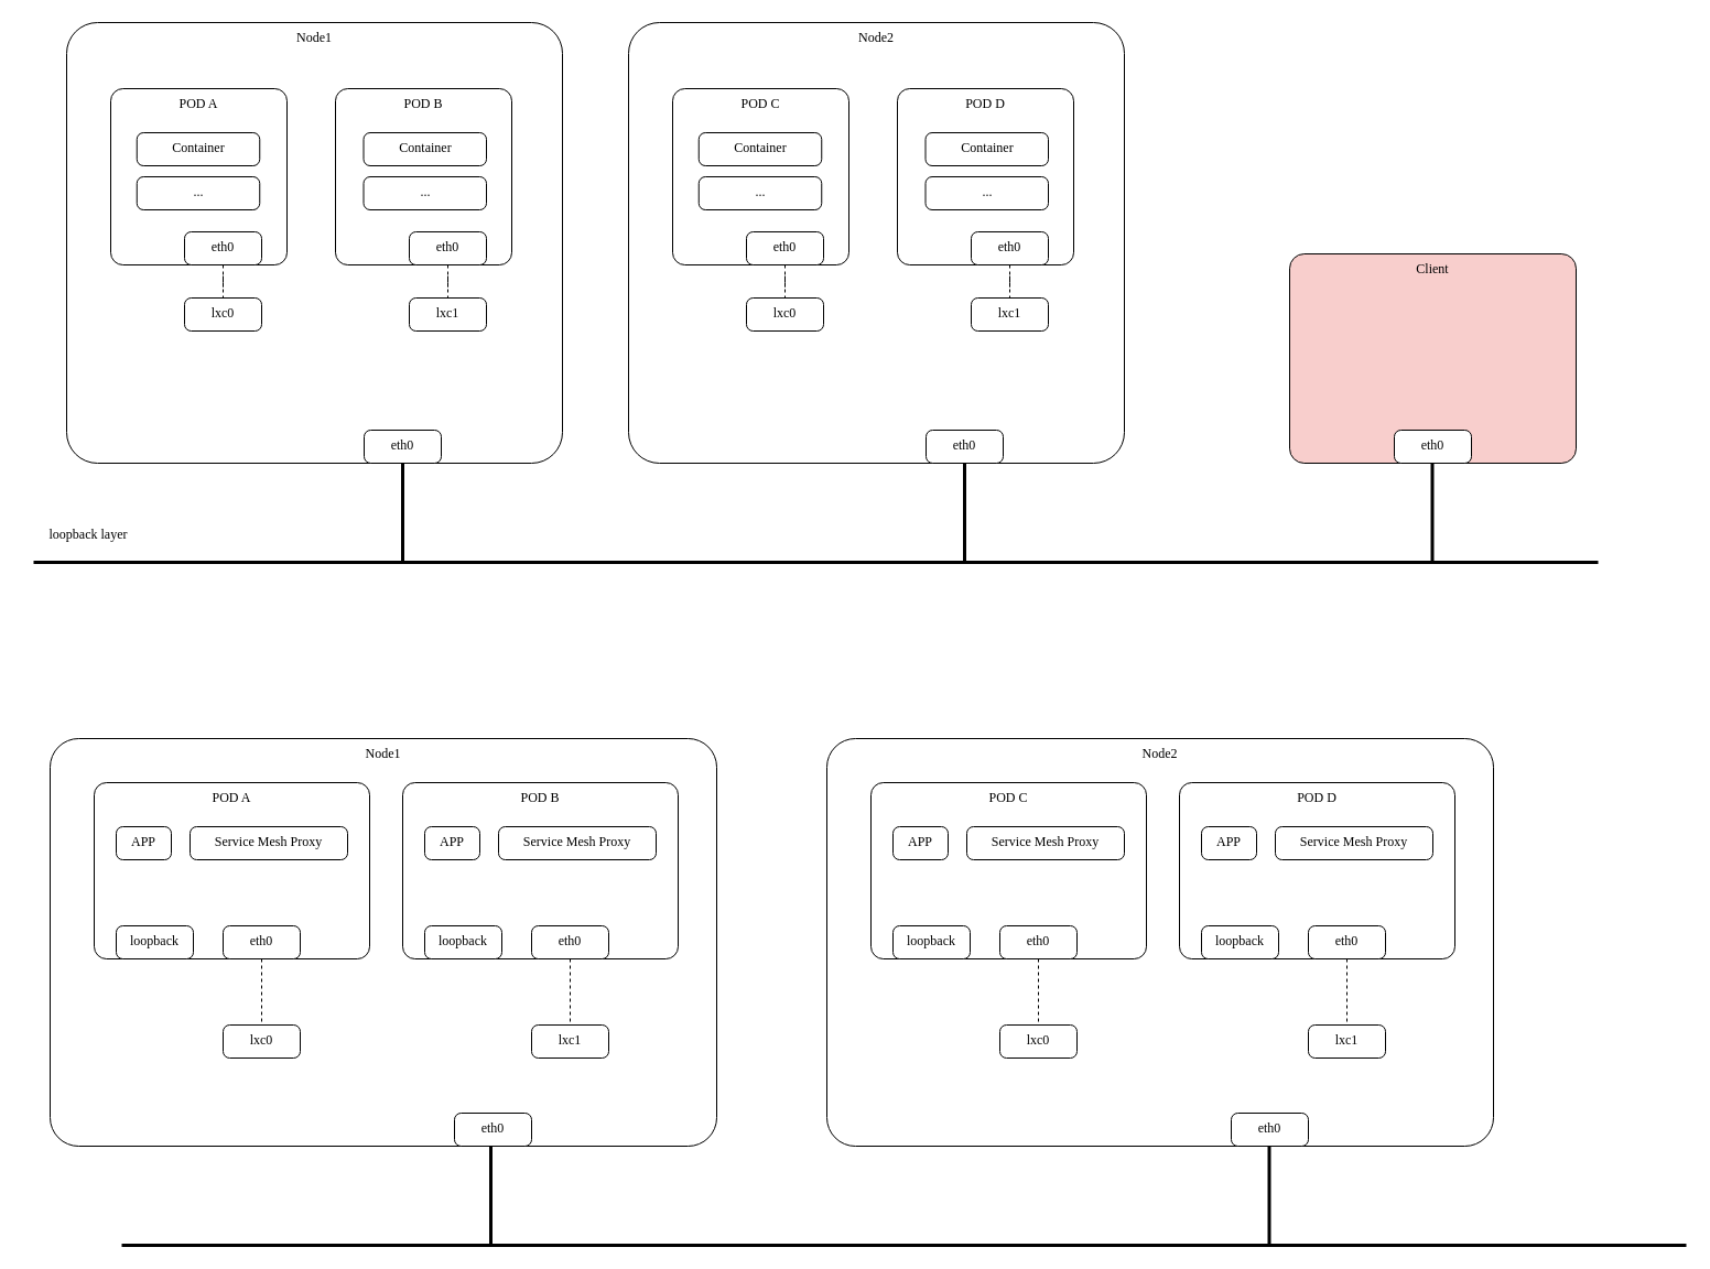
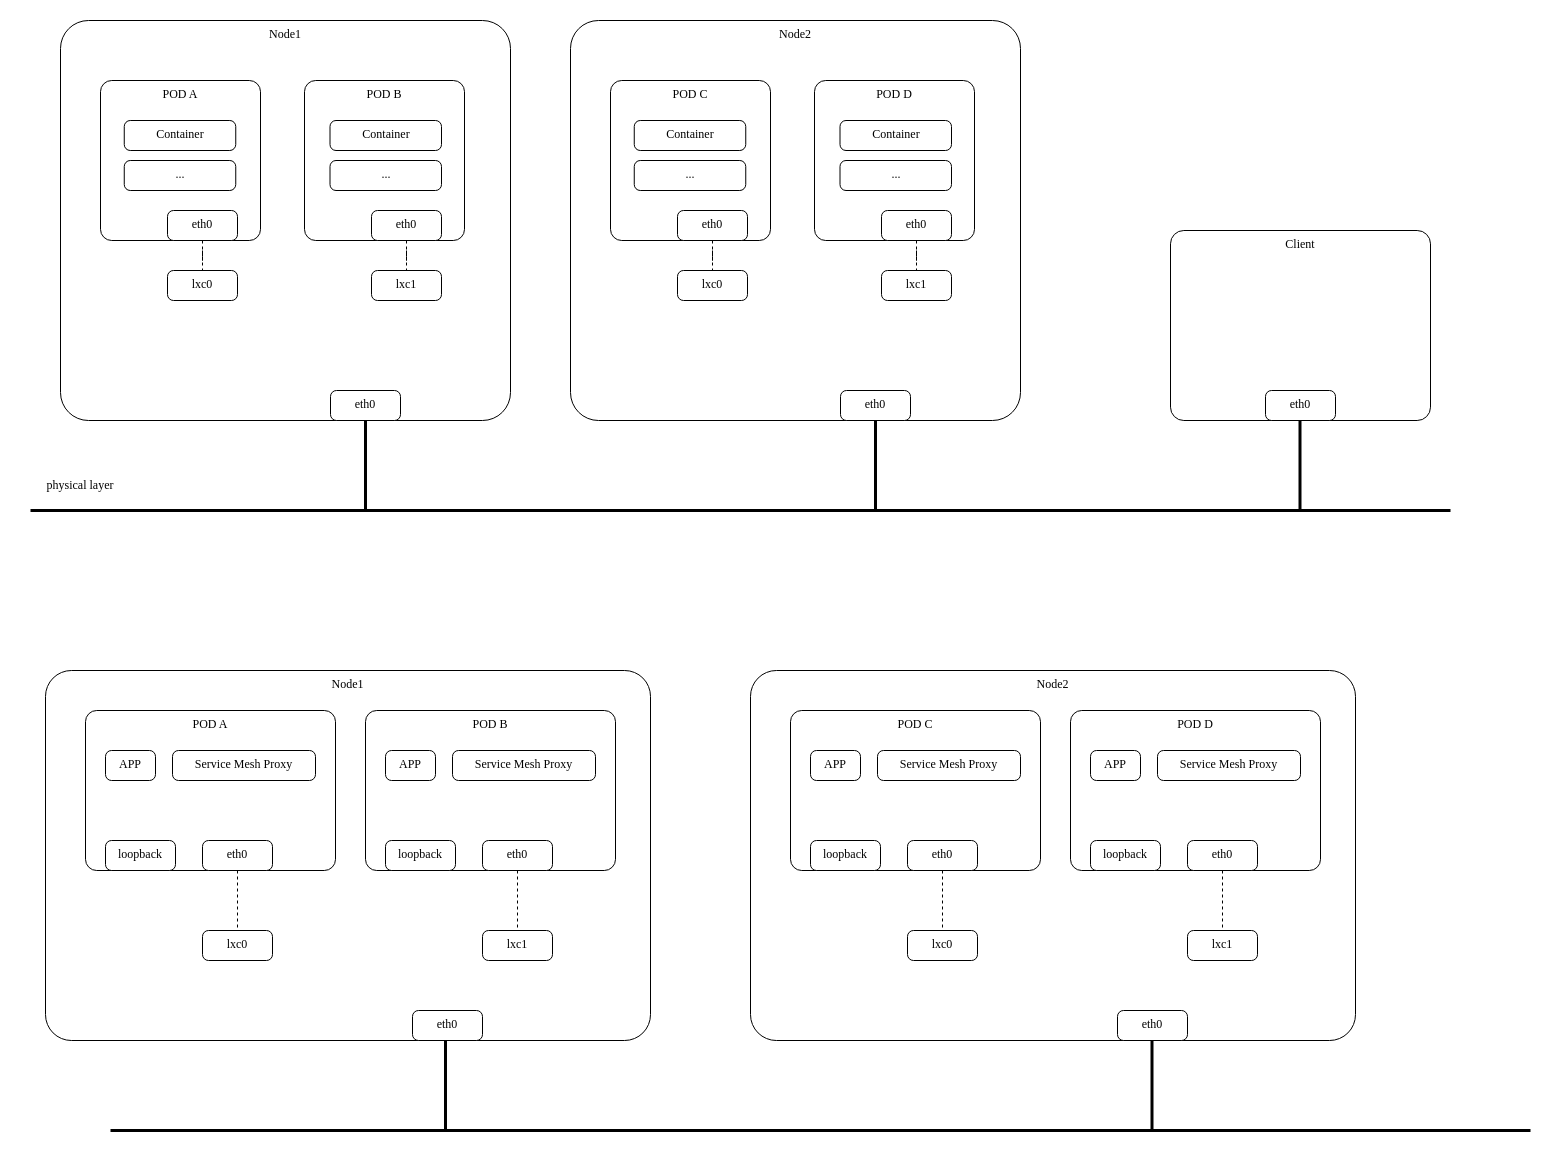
- <mxCell id="65" value="&lt;div style=&quot;&quot;&gt;&lt;span style=&quot;font-family: Verdana; background-color: initial;&quot;&gt;Client&lt;/span&gt;&lt;/div&gt;" style="rounded=1;whiteSpace=wrap;html=1;arcSize=7;align=center;labelPosition=center;verticalLabelPosition=middle;verticalAlign=top;fillColor=#f8cecc;" vertex="1" parent="1"><mxGeometry x="1170" y="230" width="260" height="190" as="geometry" /></mxCell>
+ <mxCell id="65" value="&lt;div style=&quot;&quot;&gt;&lt;span style=&quot;font-family: Verdana; background-color: initial;&quot;&gt;Client&lt;/span&gt;&lt;/div&gt;" style="rounded=1;whiteSpace=wrap;html=1;arcSize=7;align=center;labelPosition=center;verticalLabelPosition=middle;verticalAlign=top;" vertex="1" parent="1"><mxGeometry x="1170" y="230" width="260" height="190" as="geometry" /></mxCell>
- <mxCell id="71" value="&lt;font face=&quot;Verdana&quot;&gt;loopback layer&lt;/font&gt;" style="text;html=1;strokeColor=none;fillColor=none;align=center;verticalAlign=middle;whiteSpace=wrap;rounded=0;" vertex="1" parent="1"><mxGeometry x="20" y="470" width="120" height="30" as="geometry" /></mxCell>
+ <mxCell id="71" value="&lt;font face=&quot;Verdana&quot;&gt;physical layer&lt;/font&gt;" style="text;html=1;strokeColor=none;fillColor=none;align=center;verticalAlign=middle;whiteSpace=wrap;rounded=0;" vertex="1" parent="1"><mxGeometry x="20" y="470" width="120" height="30" as="geometry" /></mxCell>
